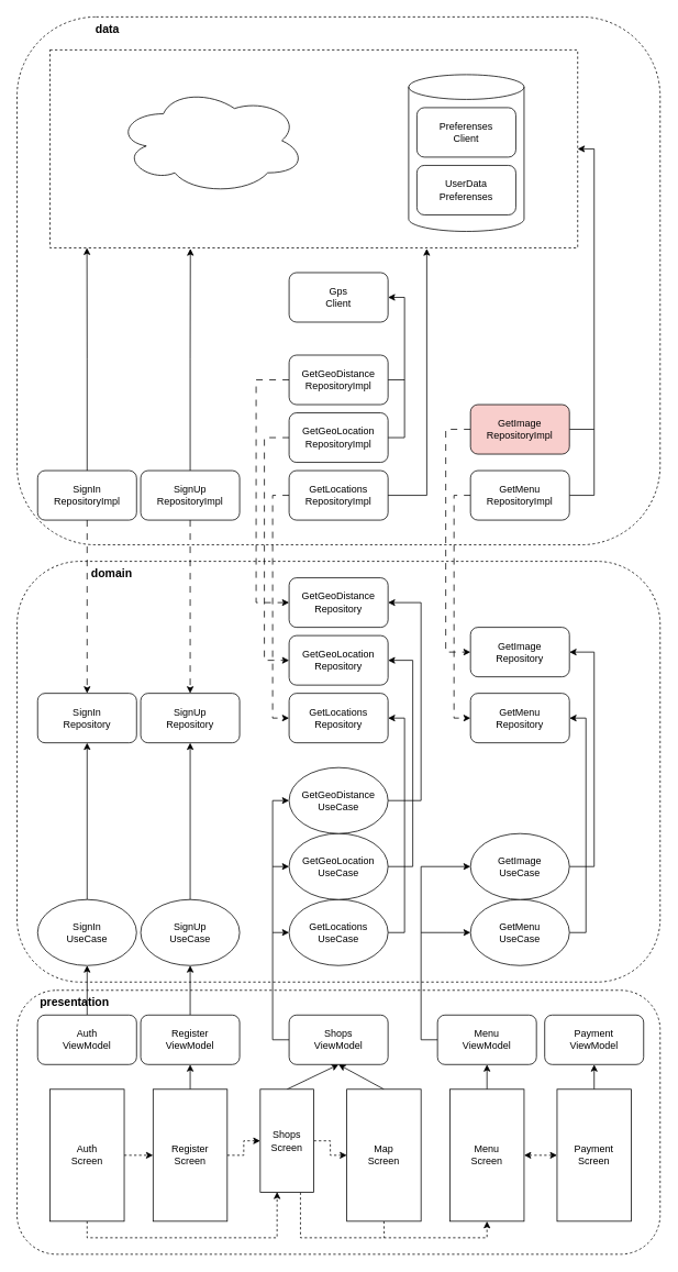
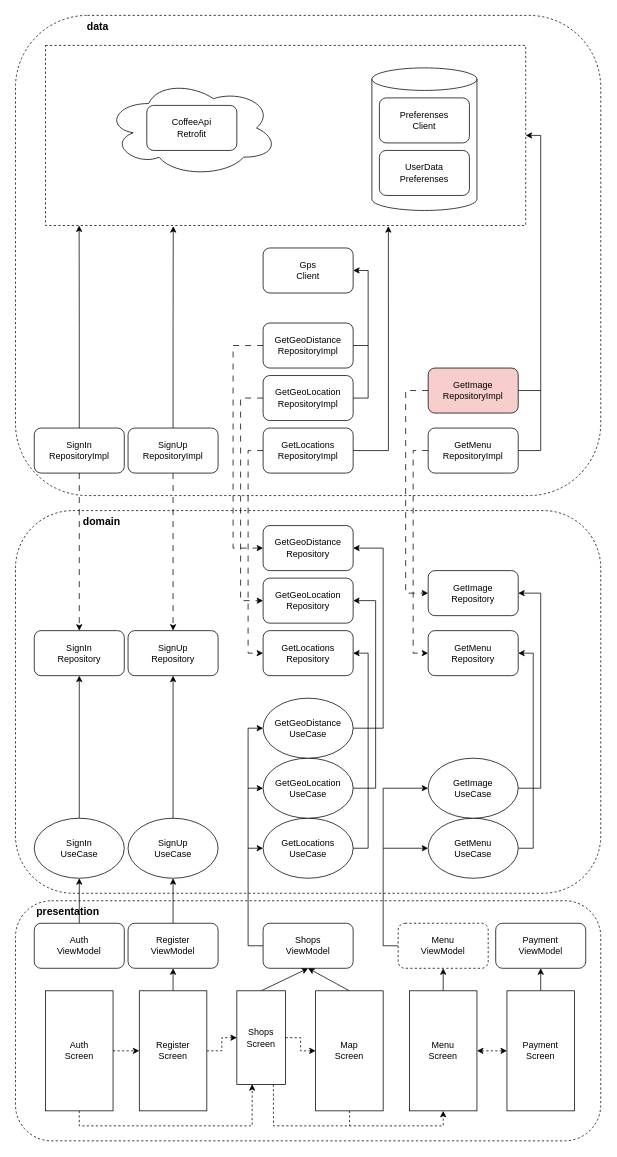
+ <mxCell id="60" value="CoffeeApi&lt;div&gt;Retrofit&lt;/div&gt;" style="rounded=1;whiteSpace=wrap;html=1;" vertex="1" parent="1"><mxGeometry x="195" y="140" width="120" height="60" as="geometry" /></mxCell>
- <mxCell id="31" value="Menu&lt;br&gt;&lt;div&gt;ViewModel&lt;/div&gt;" style="rounded=1;whiteSpace=wrap;html=1;" vertex="1" parent="1"><mxGeometry x="530" y="1230" width="120" height="60" as="geometry" /></mxCell>
+ <mxCell id="31" value="Menu&lt;br&gt;&lt;div&gt;ViewModel&lt;/div&gt;" style="rounded=1;whiteSpace=wrap;html=1;dashed=1;" vertex="1" parent="1"><mxGeometry x="530" y="1230" width="120" height="60" as="geometry" /></mxCell>
